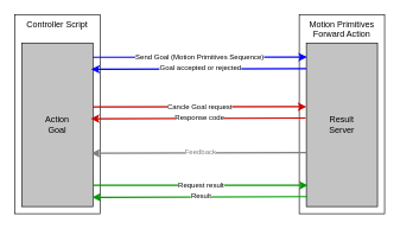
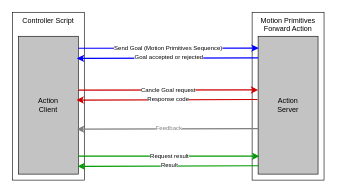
- <mxCell id="5" value="&lt;div&gt;Action&lt;/div&gt;&lt;div&gt;Goal&lt;/div&gt;" style="rounded=0;whiteSpace=wrap;html=1;verticalAlign=middle;fillColor=#C3C3C3;" vertex="1" parent="1"><mxGeometry x="30" y="60" width="100" height="230" as="geometry" /></mxCell>
+ <mxCell id="5" value="&lt;div&gt;Action&lt;/div&gt;&lt;div&gt;Client&lt;/div&gt;" style="rounded=0;whiteSpace=wrap;html=1;verticalAlign=middle;fillColor=#C3C3C3;" vertex="1" parent="1"><mxGeometry x="30" y="60" width="100" height="230" as="geometry" /></mxCell>
- <mxCell id="4" value="&lt;div&gt;Result&lt;/div&gt;&lt;div&gt;Server&lt;/div&gt;" style="rounded=0;whiteSpace=wrap;html=1;verticalAlign=middle;fillColor=#C3C3C3;" vertex="1" parent="1"><mxGeometry x="430" y="60" width="100" height="230" as="geometry" /></mxCell>
+ <mxCell id="4" value="&lt;div&gt;Action&lt;/div&gt;&lt;div&gt;Server&lt;/div&gt;" style="rounded=0;whiteSpace=wrap;html=1;verticalAlign=middle;fillColor=#C3C3C3;" vertex="1" parent="1"><mxGeometry x="430" y="60" width="100" height="230" as="geometry" /></mxCell>
